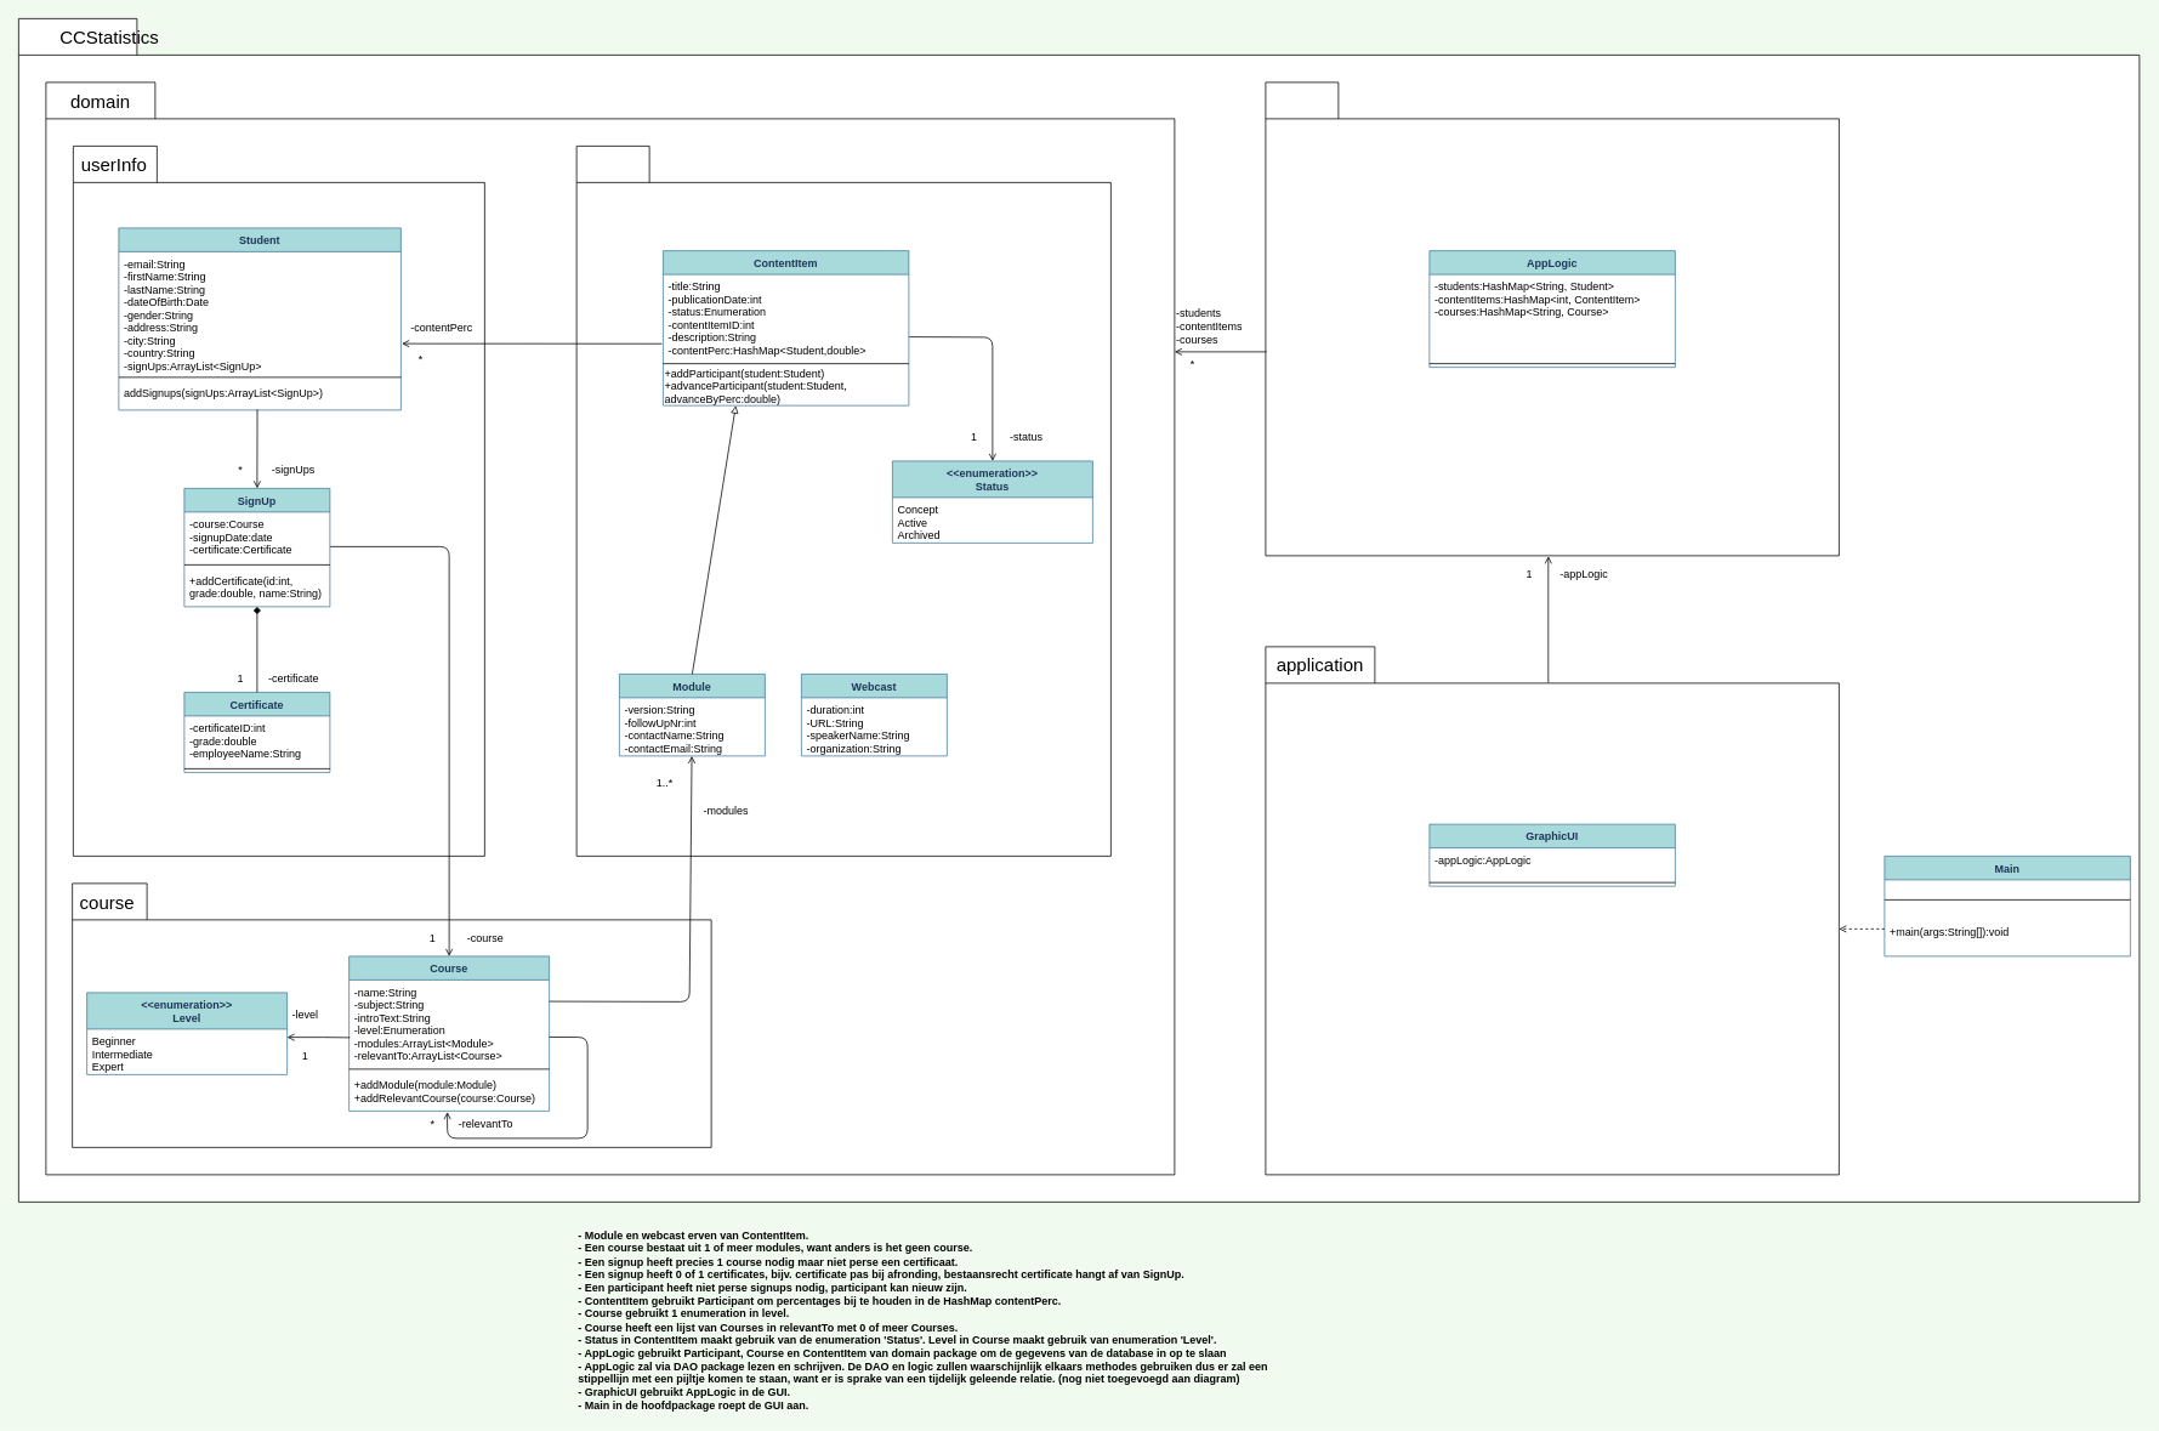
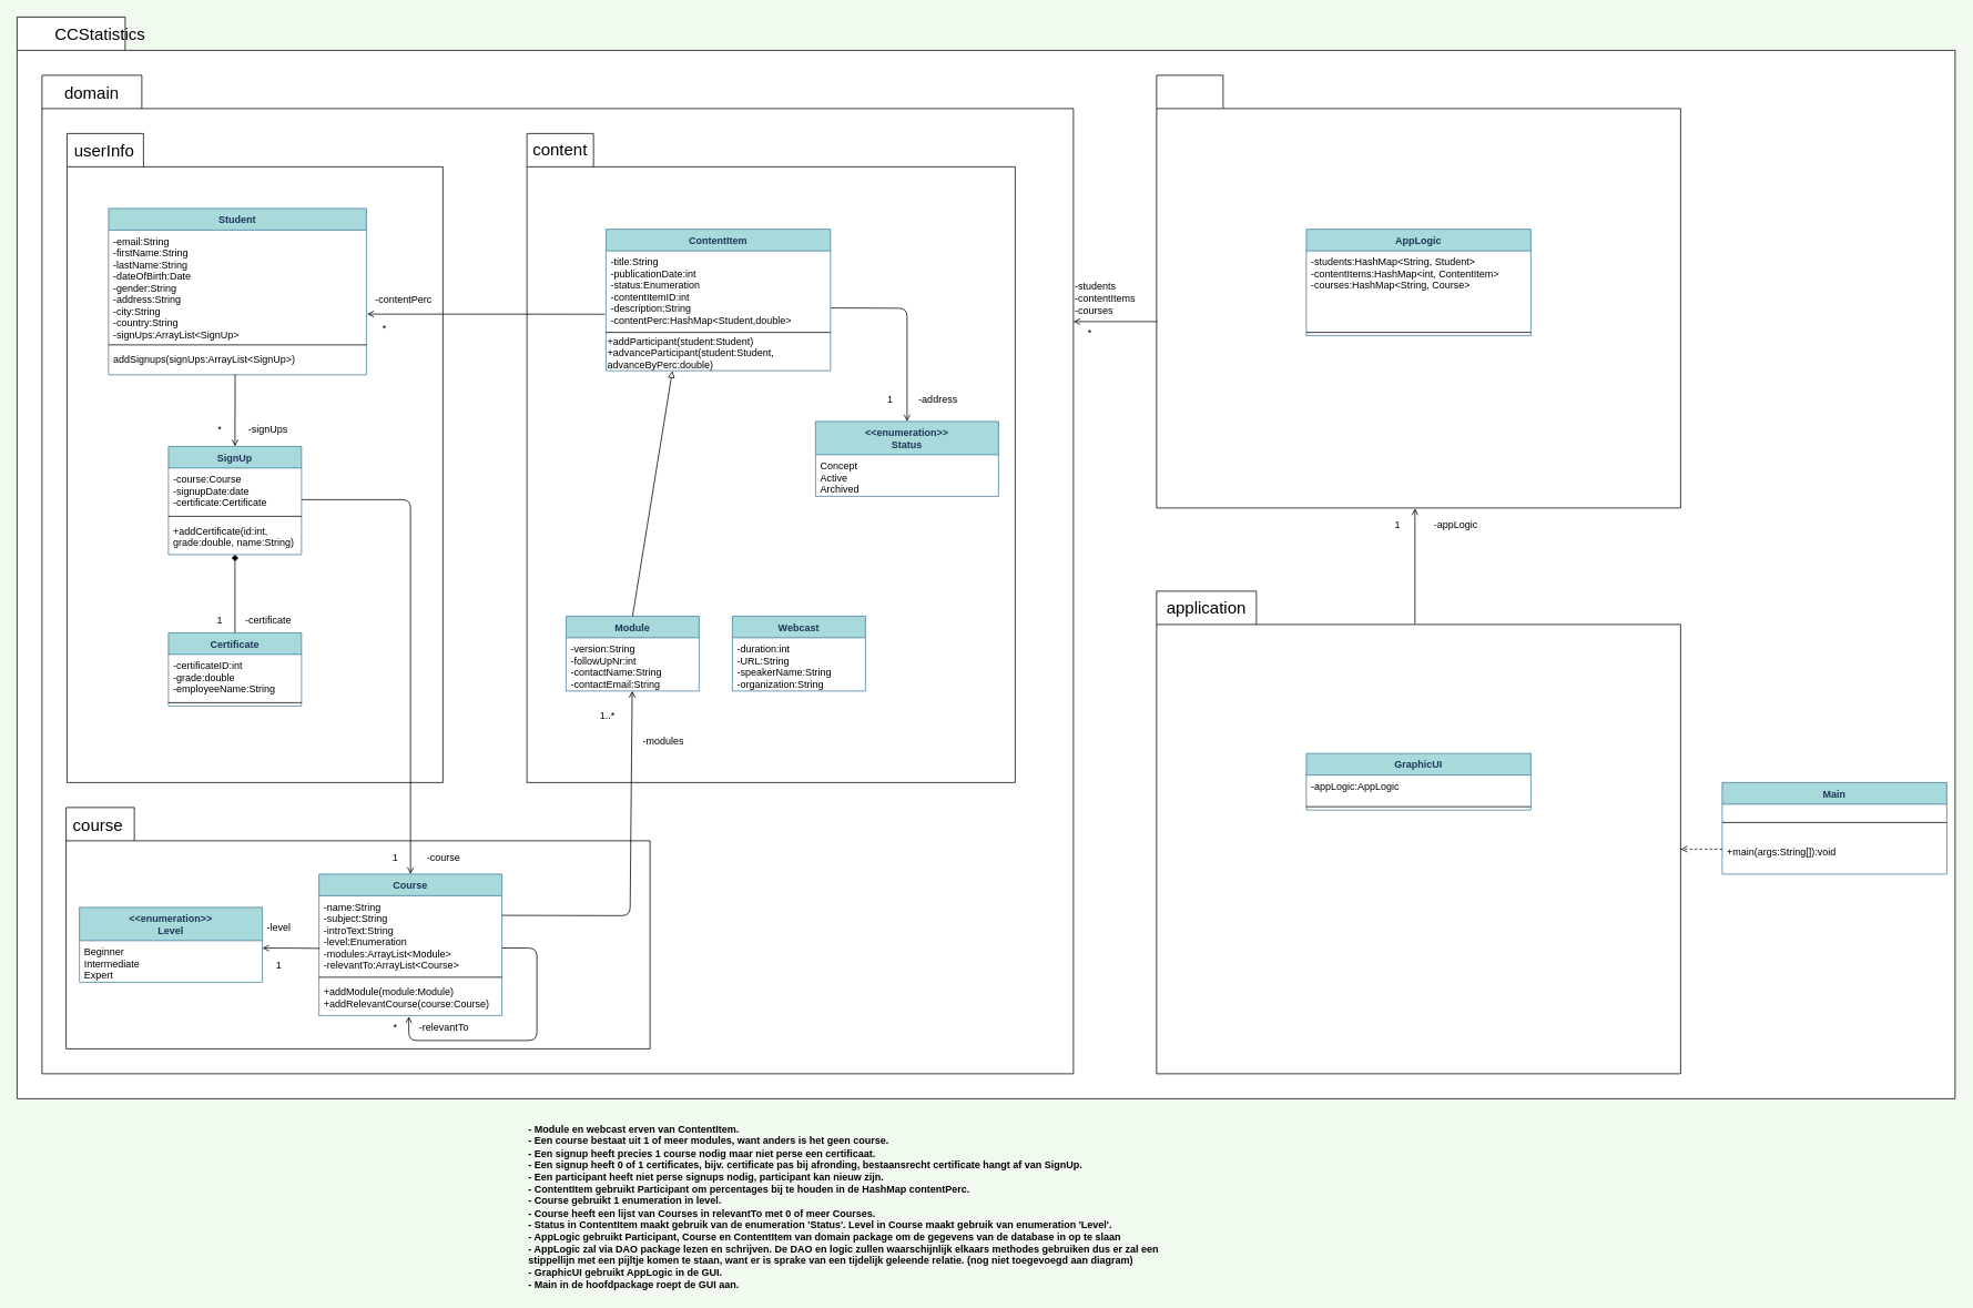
+ <mxCell id="45" value="&lt;font style=&quot;font-size: 20px&quot;&gt;content&lt;/font&gt;" style="text;html=1;strokeColor=none;fillColor=none;align=center;verticalAlign=middle;whiteSpace=wrap;rounded=0;fontSize=17;" parent="1" vertex="1"><mxGeometry x="643" y="170" width="60" height="20" as="geometry" /></mxCell>
- <mxCell id="77" value="-status" style="text;html=1;strokeColor=none;fillColor=none;align=center;verticalAlign=middle;whiteSpace=wrap;rounded=0;" parent="1" vertex="1"><mxGeometry x="1090" y="470" width="75" height="20" as="geometry" /></mxCell>
+ <mxCell id="77" value="-address" style="text;html=1;strokeColor=none;fillColor=none;align=center;verticalAlign=middle;whiteSpace=wrap;rounded=0;" parent="1" vertex="1"><mxGeometry x="1090" y="470" width="75" height="20" as="geometry" /></mxCell>
- <mxCell id="66" value="-appLogic" style="text;html=1;strokeColor=none;fillColor=none;align=center;verticalAlign=middle;whiteSpace=wrap;rounded=0;" parent="1" vertex="1"><mxGeometry x="1710" y="620" width="60" height="20" as="geometry" /></mxCell>
+ <mxCell id="66" value="-appLogic" style="text;html=1;strokeColor=none;fillColor=none;align=center;verticalAlign=middle;whiteSpace=wrap;rounded=0;" parent="1" vertex="1"><mxGeometry x="1720" y="620" width="60" height="20" as="geometry" /></mxCell>
